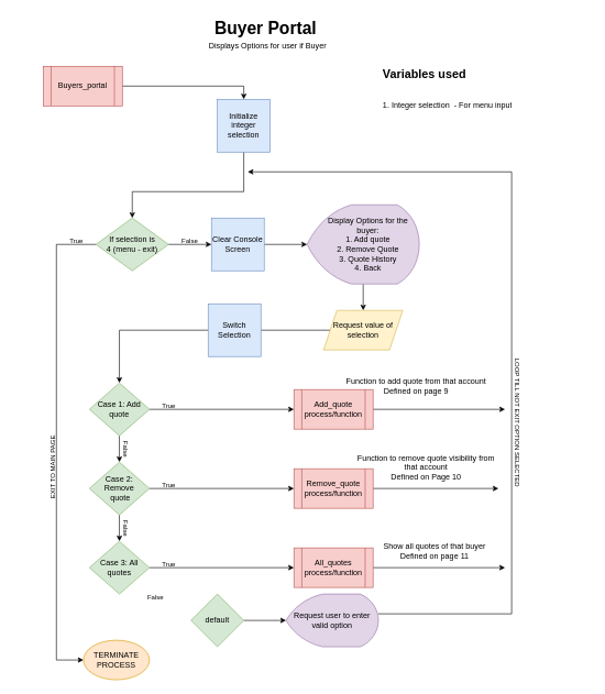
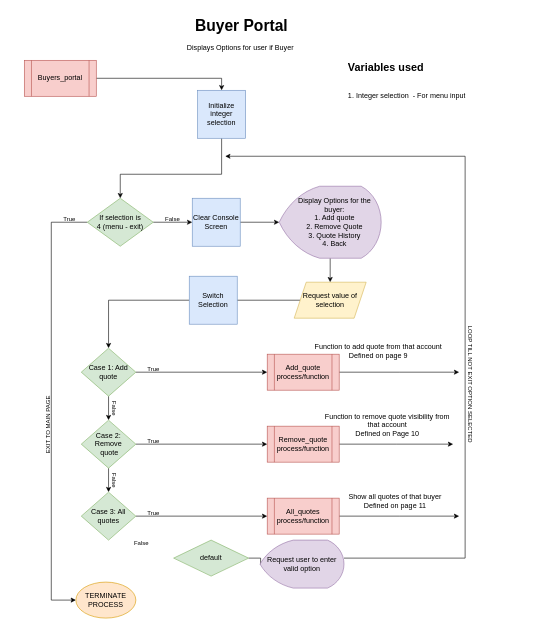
- <mxCell id="37" value="Displays Options for user if Buyer" style="text;html=1;align=center;verticalAlign=middle;resizable=0;points=[];autosize=1;" parent="1" vertex="1"><mxGeometry x="310" y="60" width="190" height="20" as="geometry" /></mxCell>
+ <mxCell id="37" value="Displays Options for user if Buyer" style="text;html=1;align=center;verticalAlign=middle;resizable=0;points=[];autosize=1;" parent="1" vertex="1"><mxGeometry x="305" y="70" width="190" height="20" as="geometry" /></mxCell>
- <mxCell id="3" value="Buyers_portal" style="shape=process;whiteSpace=wrap;html=1;backgroundOutline=1;fillColor=#f8cecc;strokeColor=#b85450;" parent="1" vertex="1"><mxGeometry x="65" y="100" width="120" height="60" as="geometry" /></mxCell>
+ <mxCell id="3" value="Buyers_portal" style="shape=process;whiteSpace=wrap;html=1;backgroundOutline=1;fillColor=#f8cecc;strokeColor=#b85450;" parent="1" vertex="1"><mxGeometry x="40" y="100" width="120" height="60" as="geometry" /></mxCell>
- <mxCell id="32" value="default" style="rhombus;whiteSpace=wrap;html=1;strokeWidth=1;fillColor=#d5e8d4;strokeColor=#82b366;" parent="1" vertex="1"><mxGeometry x="289" y="900" width="80" height="80" as="geometry" /></mxCell>
+ <mxCell id="32" value="default" style="rhombus;whiteSpace=wrap;html=1;strokeWidth=1;fillColor=#d5e8d4;strokeColor=#82b366;" parent="1" vertex="1"><mxGeometry x="289" y="900" width="125" height="60" as="geometry" /></mxCell>
